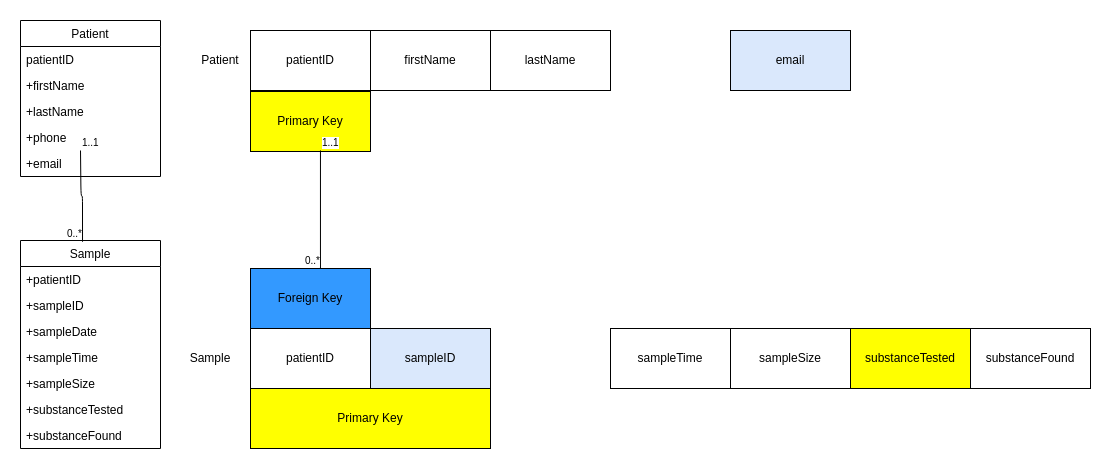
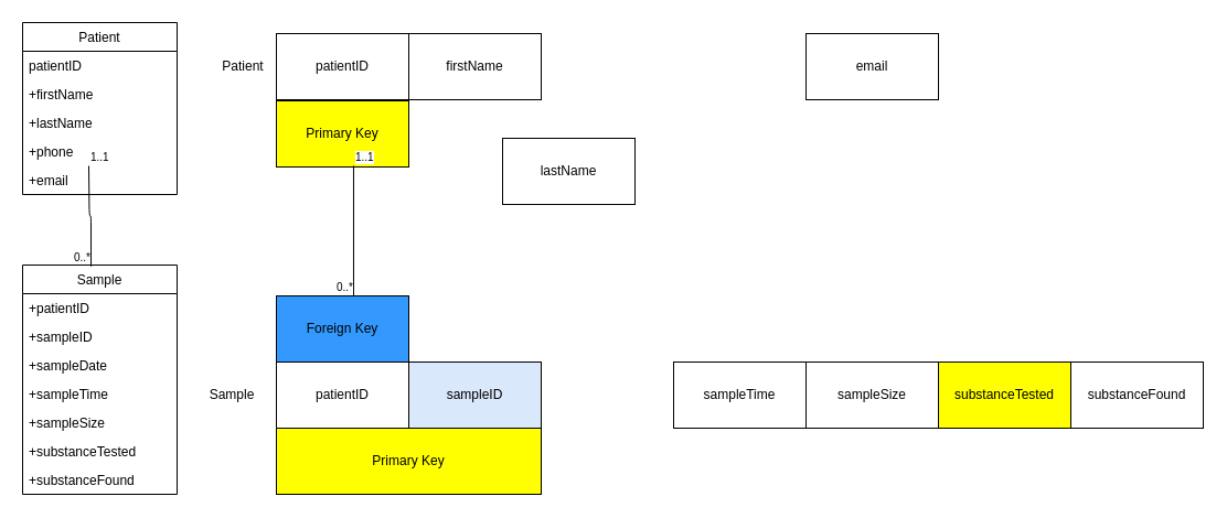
- <mxCell id="20" value="lastName" style="rounded=0;whiteSpace=wrap;html=1;" vertex="1" parent="1"><mxGeometry x="490" y="30" width="120" height="60" as="geometry" /></mxCell>
+ <mxCell id="20" value="lastName" style="rounded=0;whiteSpace=wrap;html=1;" vertex="1" parent="1"><mxGeometry x="455" y="125" width="120" height="60" as="geometry" /></mxCell>
- <mxCell id="21" value="email" style="rounded=0;whiteSpace=wrap;html=1;fillColor=#dae8fc;" vertex="1" parent="1"><mxGeometry x="730" y="30" width="120" height="60" as="geometry" /></mxCell>
+ <mxCell id="21" value="email" style="rounded=0;whiteSpace=wrap;html=1;" vertex="1" parent="1"><mxGeometry x="730" y="30" width="120" height="60" as="geometry" /></mxCell>
